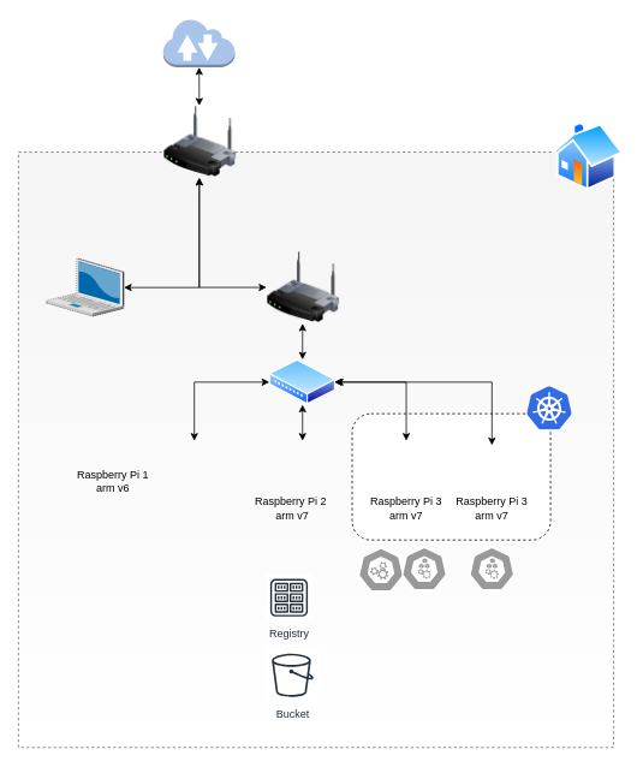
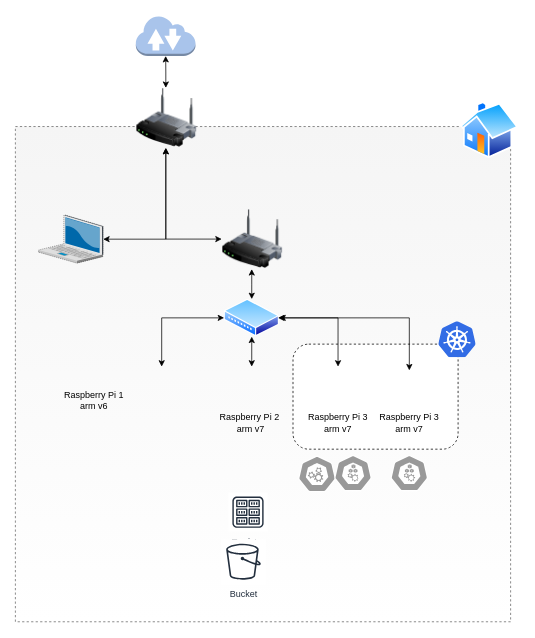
- <mxCell id="13" value="Raspberry Pi 2&amp;nbsp;&lt;br&gt;arm v7" style="text;html=1;strokeColor=none;fillColor=none;align=center;verticalAlign=middle;whiteSpace=wrap;rounded=0;fontSize=12;" vertex="1" parent="1"><mxGeometry x="279" y="548" width="90" height="30" as="geometry" /></mxCell>
+ <mxCell id="13" value="Raspberry Pi 2&amp;nbsp;&lt;br&gt;arm v7" style="text;html=1;strokeColor=none;fillColor=none;align=center;verticalAlign=middle;whiteSpace=wrap;rounded=0;fontSize=12;" vertex="1" parent="1"><mxGeometry x="289" y="548" width="90" height="30" as="geometry" /></mxCell>
- <mxCell id="26" value="Registry" style="sketch=0;outlineConnect=0;fontColor=#232F3E;gradientColor=none;strokeColor=#232F3E;fillColor=#ffffff;dashed=0;verticalLabelPosition=bottom;verticalAlign=top;align=center;html=1;fontSize=12;fontStyle=0;aspect=fixed;shape=mxgraph.aws4.resourceIcon;resIcon=mxgraph.aws4.registry;" vertex="1" parent="1"><mxGeometry x="294" y="636" width="52" height="52" as="geometry" /></mxCell>
+ <mxCell id="26" value="Registry" style="sketch=0;outlineConnect=0;fontColor=#232F3E;gradientColor=none;strokeColor=#232F3E;fillColor=#ffffff;dashed=0;verticalLabelPosition=bottom;verticalAlign=top;align=center;html=1;fontSize=12;fontStyle=0;aspect=fixed;shape=mxgraph.aws4.resourceIcon;resIcon=mxgraph.aws4.registry;" vertex="1" parent="1"><mxGeometry x="304" y="656" width="52" height="52" as="geometry" /></mxCell>
